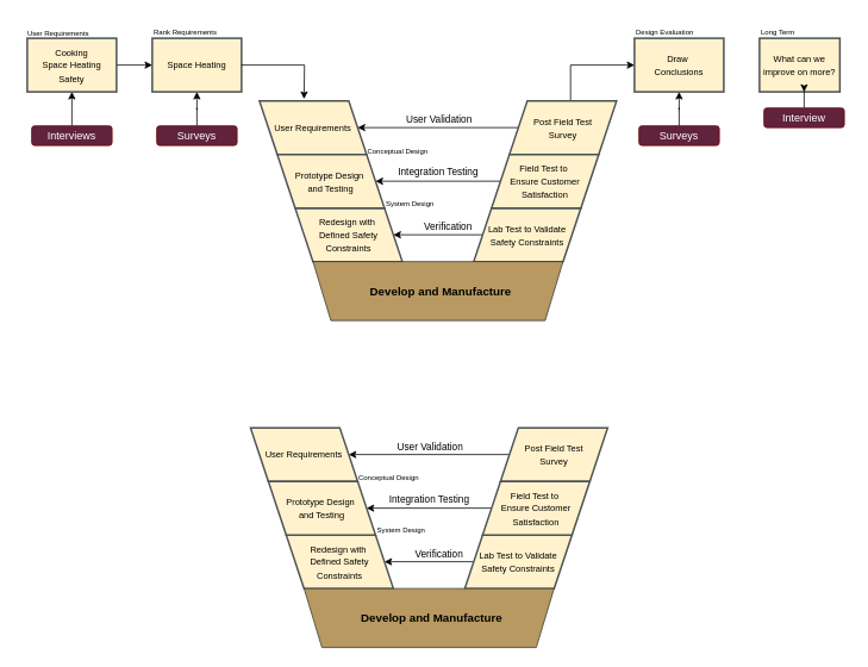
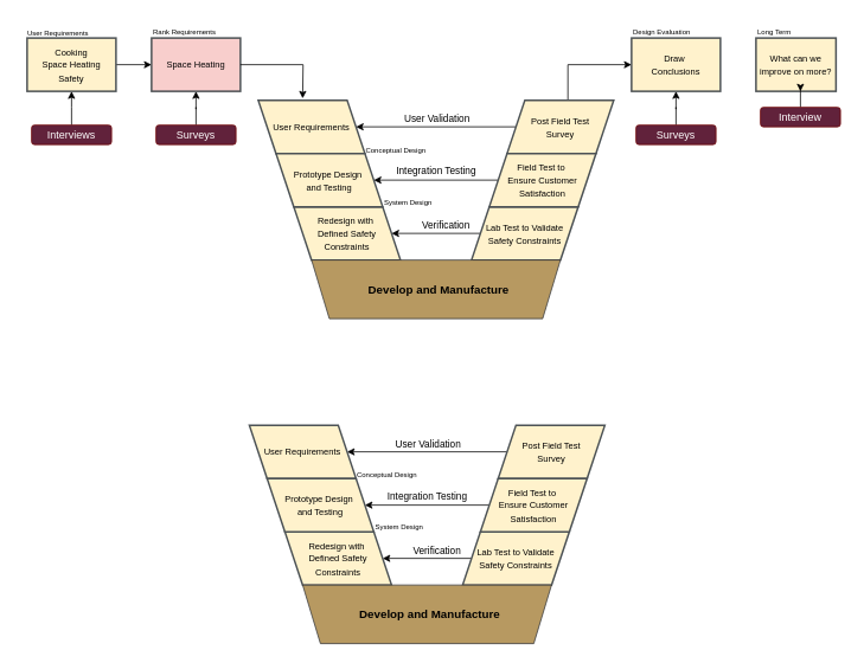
- <mxCell id="2" value="&lt;font style=&quot;font-size: 10px;&quot;&gt;Space Heating&lt;/font&gt;" style="whiteSpace=wrap;html=1;fillColor=#fff2cc;strokeColor=light-dark(#4d5356, #6d5100);strokeWidth=2;" vertex="1" parent="1"><mxGeometry x="170" y="42" width="100" height="60" as="geometry" /></mxCell>
+ <mxCell id="2" value="&lt;font style=&quot;font-size: 10px;&quot;&gt;Space Heating&lt;/font&gt;" style="whiteSpace=wrap;html=1;fillColor=#f8cecc;strokeColor=light-dark(#4d5356, #6d5100);strokeWidth=2;" vertex="1" parent="1"><mxGeometry x="170" y="42" width="100" height="60" as="geometry" /></mxCell>
